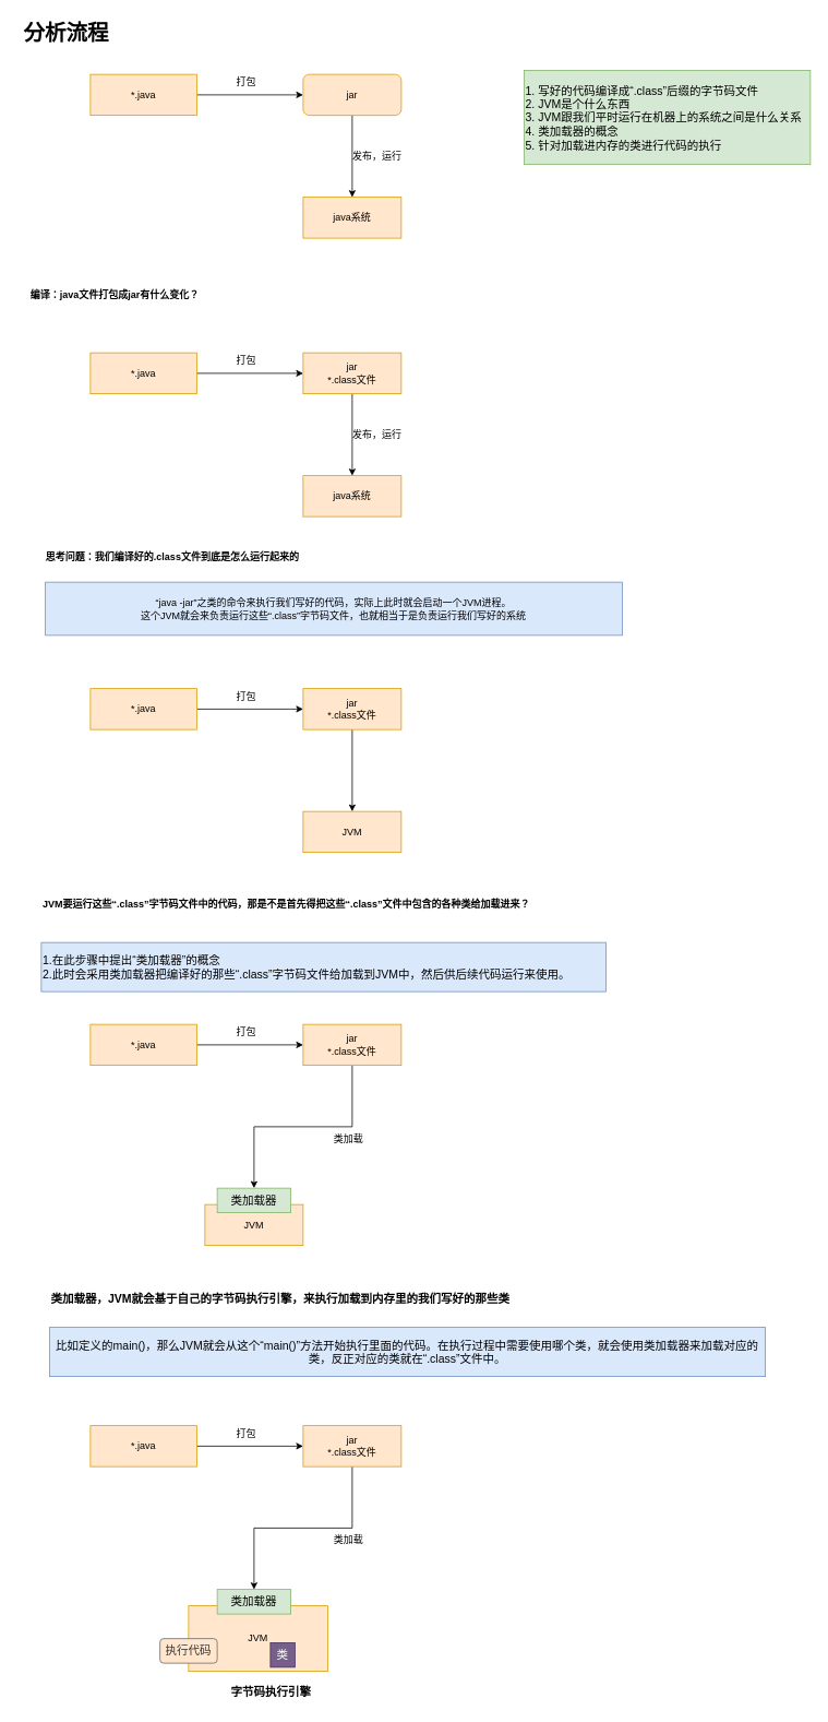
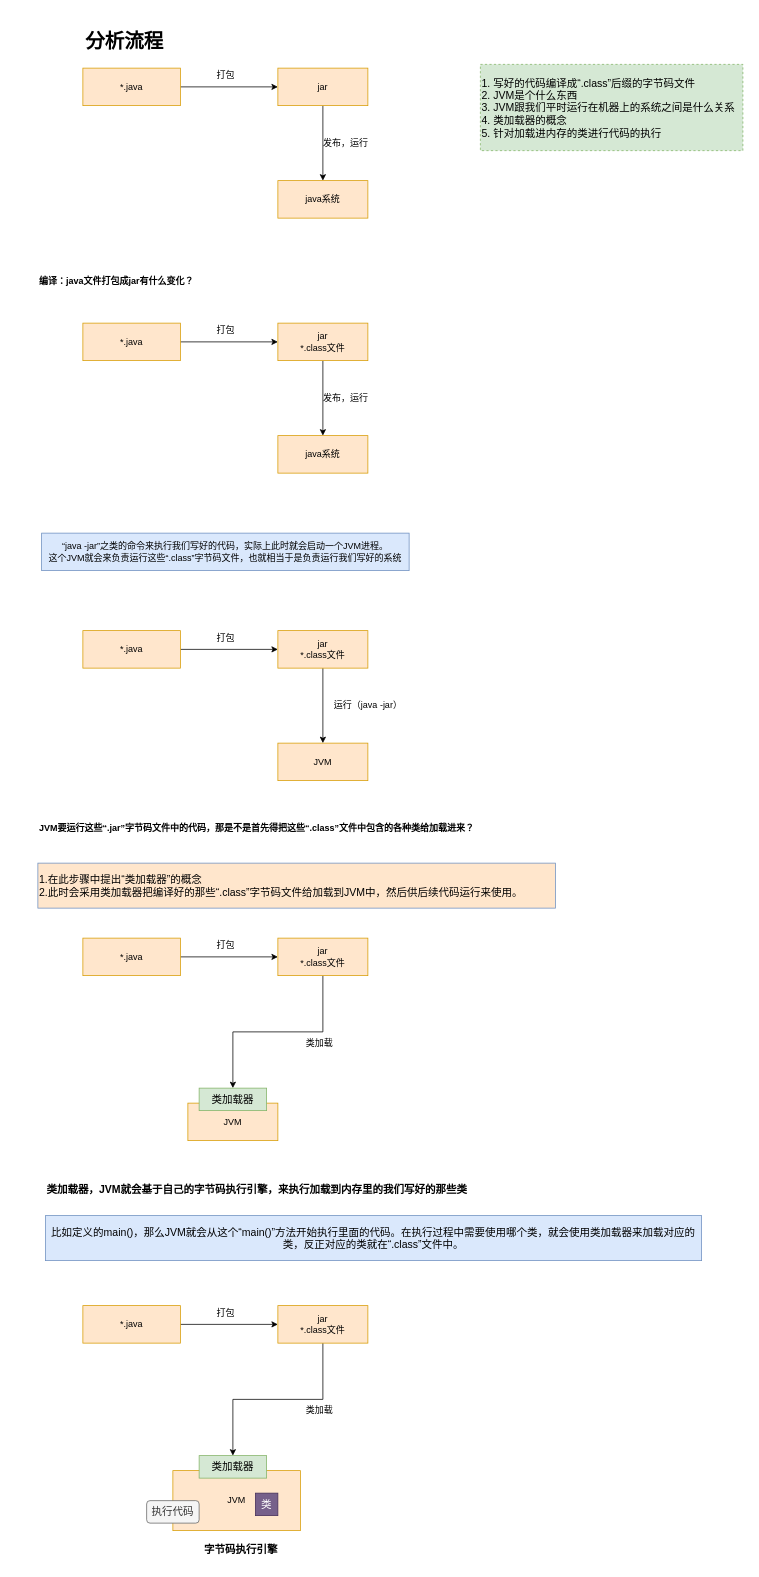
- <mxCell id="27" value="分析流程" style="text;html=1;align=center;verticalAlign=middle;resizable=0;points=[];autosize=1;fontStyle=1;fontSize=26;" vertex="1" parent="1"><mxGeometry x="20" y="20" width="120" height="40" as="geometry" /></mxCell>
+ <mxCell id="27" value="分析流程" style="text;html=1;align=center;verticalAlign=middle;resizable=0;points=[];autosize=1;fontStyle=1;fontSize=26;" vertex="1" parent="1"><mxGeometry x="105" y="35" width="120" height="40" as="geometry" /></mxCell>
- <mxCell id="6" value="jar" style="whiteSpace=wrap;html=1;strokeColor=#d79b00;fillColor=#ffe6cc;rounded=1;" vertex="1" parent="1"><mxGeometry x="370" y="90" width="120" height="50" as="geometry" /></mxCell>
+ <mxCell id="6" value="jar" style="rounded=0;whiteSpace=wrap;html=1;strokeColor=#d79b00;fillColor=#ffe6cc;" vertex="1" parent="1"><mxGeometry x="370" y="90" width="120" height="50" as="geometry" /></mxCell>
- <mxCell id="49" value="&lt;div&gt;1. 写好的代码编译成“.class”后缀的字节码文件&lt;/div&gt;&lt;div&gt;2. JVM是个什么东西&lt;/div&gt;&lt;div&gt;3. JVM跟我们平时运行在机器上的系统之间是什么关系&lt;/div&gt;&lt;div&gt;4. 类加载器的概念&lt;/div&gt;&lt;div&gt;5. 针对加载进内存的类进行代码的执行&lt;/div&gt;" style="rounded=0;whiteSpace=wrap;html=1;fontSize=14;align=left;fillColor=#d5e8d4;strokeColor=#82b366;" vertex="1" parent="1"><mxGeometry x="640" y="85" width="350" height="115" as="geometry" /></mxCell>
+ <mxCell id="49" value="&lt;div&gt;1. 写好的代码编译成“.class”后缀的字节码文件&lt;/div&gt;&lt;div&gt;2. JVM是个什么东西&lt;/div&gt;&lt;div&gt;3. JVM跟我们平时运行在机器上的系统之间是什么关系&lt;/div&gt;&lt;div&gt;4. 类加载器的概念&lt;/div&gt;&lt;div&gt;5. 针对加载进内存的类进行代码的执行&lt;/div&gt;" style="rounded=0;whiteSpace=wrap;html=1;fontSize=14;align=left;fillColor=#d5e8d4;strokeColor=#82b366;dashed=1;" vertex="1" parent="1"><mxGeometry x="640" y="85" width="350" height="115" as="geometry" /></mxCell>
- <mxCell id="9" value="编译：java文件打包成jar有什么变化？" style="text;whiteSpace=wrap;html=1;fontStyle=1" vertex="1" parent="1"><mxGeometry x="35" y="345" width="500" height="30" as="geometry" /></mxCell>
+ <mxCell id="9" value="编译：java文件打包成jar有什么变化？" style="text;whiteSpace=wrap;html=1;fontStyle=1" vertex="1" parent="1"><mxGeometry x="50" y="360" width="500" height="30" as="geometry" /></mxCell>
- <mxCell id="17" value="思考问题：我们编译好的.class文件到底是怎么运行起来的" style="text;html=1;align=center;verticalAlign=middle;resizable=0;points=[];autosize=1;fontStyle=1" vertex="1" parent="1"><mxGeometry x="50" y="670" width="320" height="20" as="geometry" /></mxCell>
- <mxCell id="18" value="&lt;span style=&quot;text-align: left&quot;&gt;“java -jar”之类的命令来执行我们写好的代码，&lt;/span&gt;&lt;span&gt;实际上此时就会启动一个JVM进程。&lt;/span&gt;&lt;div style=&quot;text-align: left&quot;&gt;这个JVM就会来负责运行这些“.class”字节码文件，也就相当于是负责运行我们写好的系统&lt;/div&gt;" style="rounded=0;whiteSpace=wrap;html=1;fillColor=#dae8fc;strokeColor=#6c8ebf;" vertex="1" parent="1"><mxGeometry x="55" y="710" width="705" height="65" as="geometry" /></mxCell>
+ <mxCell id="18" value="&lt;span style=&quot;text-align: left&quot;&gt;“java -jar”之类的命令来执行我们写好的代码，&lt;/span&gt;&lt;span&gt;实际上此时就会启动一个JVM进程。&lt;/span&gt;&lt;div style=&quot;text-align: left&quot;&gt;这个JVM就会来负责运行这些“.class”字节码文件，也就相当于是负责运行我们写好的系统&lt;/div&gt;" style="rounded=0;whiteSpace=wrap;html=1;fillColor=#dae8fc;strokeColor=#6c8ebf;" vertex="1" parent="1"><mxGeometry x="55" y="710" width="490" height="50" as="geometry" /></mxCell>
+ <mxCell id="25" value="运行（java -jar）" style="text;html=1;align=center;verticalAlign=middle;resizable=0;points=[];autosize=1;" vertex="1" parent="1"><mxGeometry x="435" y="930" width="110" height="20" as="geometry" /></mxCell>
- <mxCell id="26" value="JVM要运行这些“.class”字节码文件中的代码，那是不是首先得把这些“.class”文件中包含的各种类给加载进来？" style="text;whiteSpace=wrap;html=1;fontStyle=1" vertex="1" parent="1"><mxGeometry x="50" y="1090" width="610" height="30" as="geometry" /></mxCell>
+ <mxCell id="26" value="JVM要运行这些“.jar”字节码文件中的代码，那是不是首先得把这些“.class”文件中包含的各种类给加载进来？" style="text;whiteSpace=wrap;html=1;fontStyle=1" vertex="1" parent="1"><mxGeometry x="50" y="1090" width="610" height="30" as="geometry" /></mxCell>
- <mxCell id="28" value="1.在此步骤中提出“类加载器”的概念&lt;br&gt;2.此时会采用类加载器把编译好的那些“.class”字节码文件给加载到JVM中，然后供后续代码运行来使用。" style="rounded=0;whiteSpace=wrap;html=1;fontSize=14;align=left;fillColor=#dae8fc;strokeColor=#6c8ebf;" vertex="1" parent="1"><mxGeometry x="50" y="1150" width="690" height="60" as="geometry" /></mxCell>
+ <mxCell id="28" value="1.在此步骤中提出“类加载器”的概念&lt;br&gt;2.此时会采用类加载器把编译好的那些“.class”字节码文件给加载到JVM中，然后供后续代码运行来使用。" style="rounded=0;whiteSpace=wrap;html=1;fontSize=14;align=left;fillColor=#ffe6cc;strokeColor=#6c8ebf;" vertex="1" parent="1"><mxGeometry x="50" y="1150" width="690" height="60" as="geometry" /></mxCell>
- <mxCell id="48" value="执行代码" style="rounded=1;whiteSpace=wrap;html=1;fontSize=14;align=center;fillColor=#ffe6cc;strokeColor=#666666;fontColor=#333333;" vertex="1" parent="1"><mxGeometry x="195" y="2000" width="70" height="30" as="geometry" /></mxCell>
+ <mxCell id="48" value="执行代码" style="rounded=1;whiteSpace=wrap;html=1;fontSize=14;align=center;fillColor=#f5f5f5;strokeColor=#666666;fontColor=#333333;" vertex="1" parent="1"><mxGeometry x="195" y="2000" width="70" height="30" as="geometry" /></mxCell>
- <mxCell id="47" value="类" style="whiteSpace=wrap;html=1;aspect=fixed;fontSize=14;align=center;fillColor=#76608a;strokeColor=#432D57;fontColor=#ffffff;" vertex="1" parent="1"><mxGeometry x="330" y="2005" width="30" height="30" as="geometry" /></mxCell>
+ <mxCell id="47" value="类" style="whiteSpace=wrap;html=1;aspect=fixed;fontSize=14;align=center;fillColor=#76608a;strokeColor=#432D57;fontColor=#ffffff;" vertex="1" parent="1"><mxGeometry x="340" y="1990" width="30" height="30" as="geometry" /></mxCell>
- <mxCell id="50" value="字节码执行引擎" style="text;whiteSpace=wrap;html=1;fontSize=14;fontStyle=1" vertex="1" parent="1"><mxGeometry x="280" y="2050" width="110" height="30" as="geometry" /></mxCell>
+ <mxCell id="50" value="字节码执行引擎" style="text;whiteSpace=wrap;html=1;fontSize=14;fontStyle=1" vertex="1" parent="1"><mxGeometry x="270" y="2050" width="110" height="30" as="geometry" /></mxCell>
